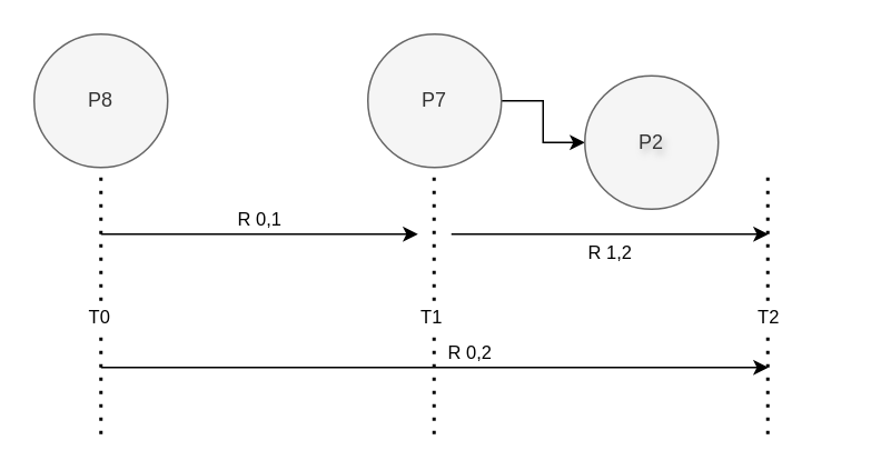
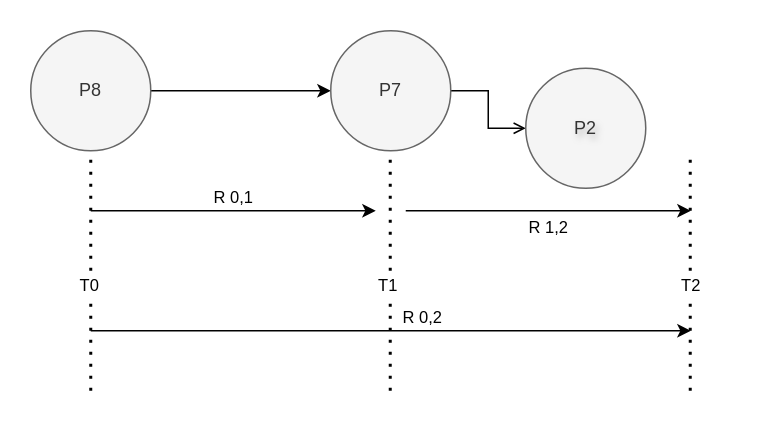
+ <mxCell id="3" style="edgeStyle=orthogonalEdgeStyle;rounded=0;orthogonalLoop=1;jettySize=auto;html=1;exitX=1;exitY=0.5;exitDx=0;exitDy=0;entryX=0;entryY=0.5;entryDx=0;entryDy=0;" edge="1" parent="2" source="4" target="6"><mxGeometry relative="1" as="geometry"><Array as="points"><mxPoint x="140" y="40" /><mxPoint x="140" y="40" /></Array></mxGeometry></mxCell>
- <mxCell id="5" style="edgeStyle=orthogonalEdgeStyle;rounded=0;orthogonalLoop=1;jettySize=auto;html=1;exitX=1;exitY=0.5;exitDx=0;exitDy=0;entryX=0;entryY=0.5;entryDx=0;entryDy=0;" edge="1" parent="2" source="6" target="7"><mxGeometry relative="1" as="geometry" /></mxCell>
+ <mxCell id="5" style="edgeStyle=orthogonalEdgeStyle;rounded=0;orthogonalLoop=1;jettySize=auto;html=1;exitX=1;exitY=0.5;exitDx=0;exitDy=0;entryX=0;entryY=0.5;entryDx=0;entryDy=0;endArrow=open;" edge="1" parent="2" source="6" target="7"><mxGeometry relative="1" as="geometry" /></mxCell>
